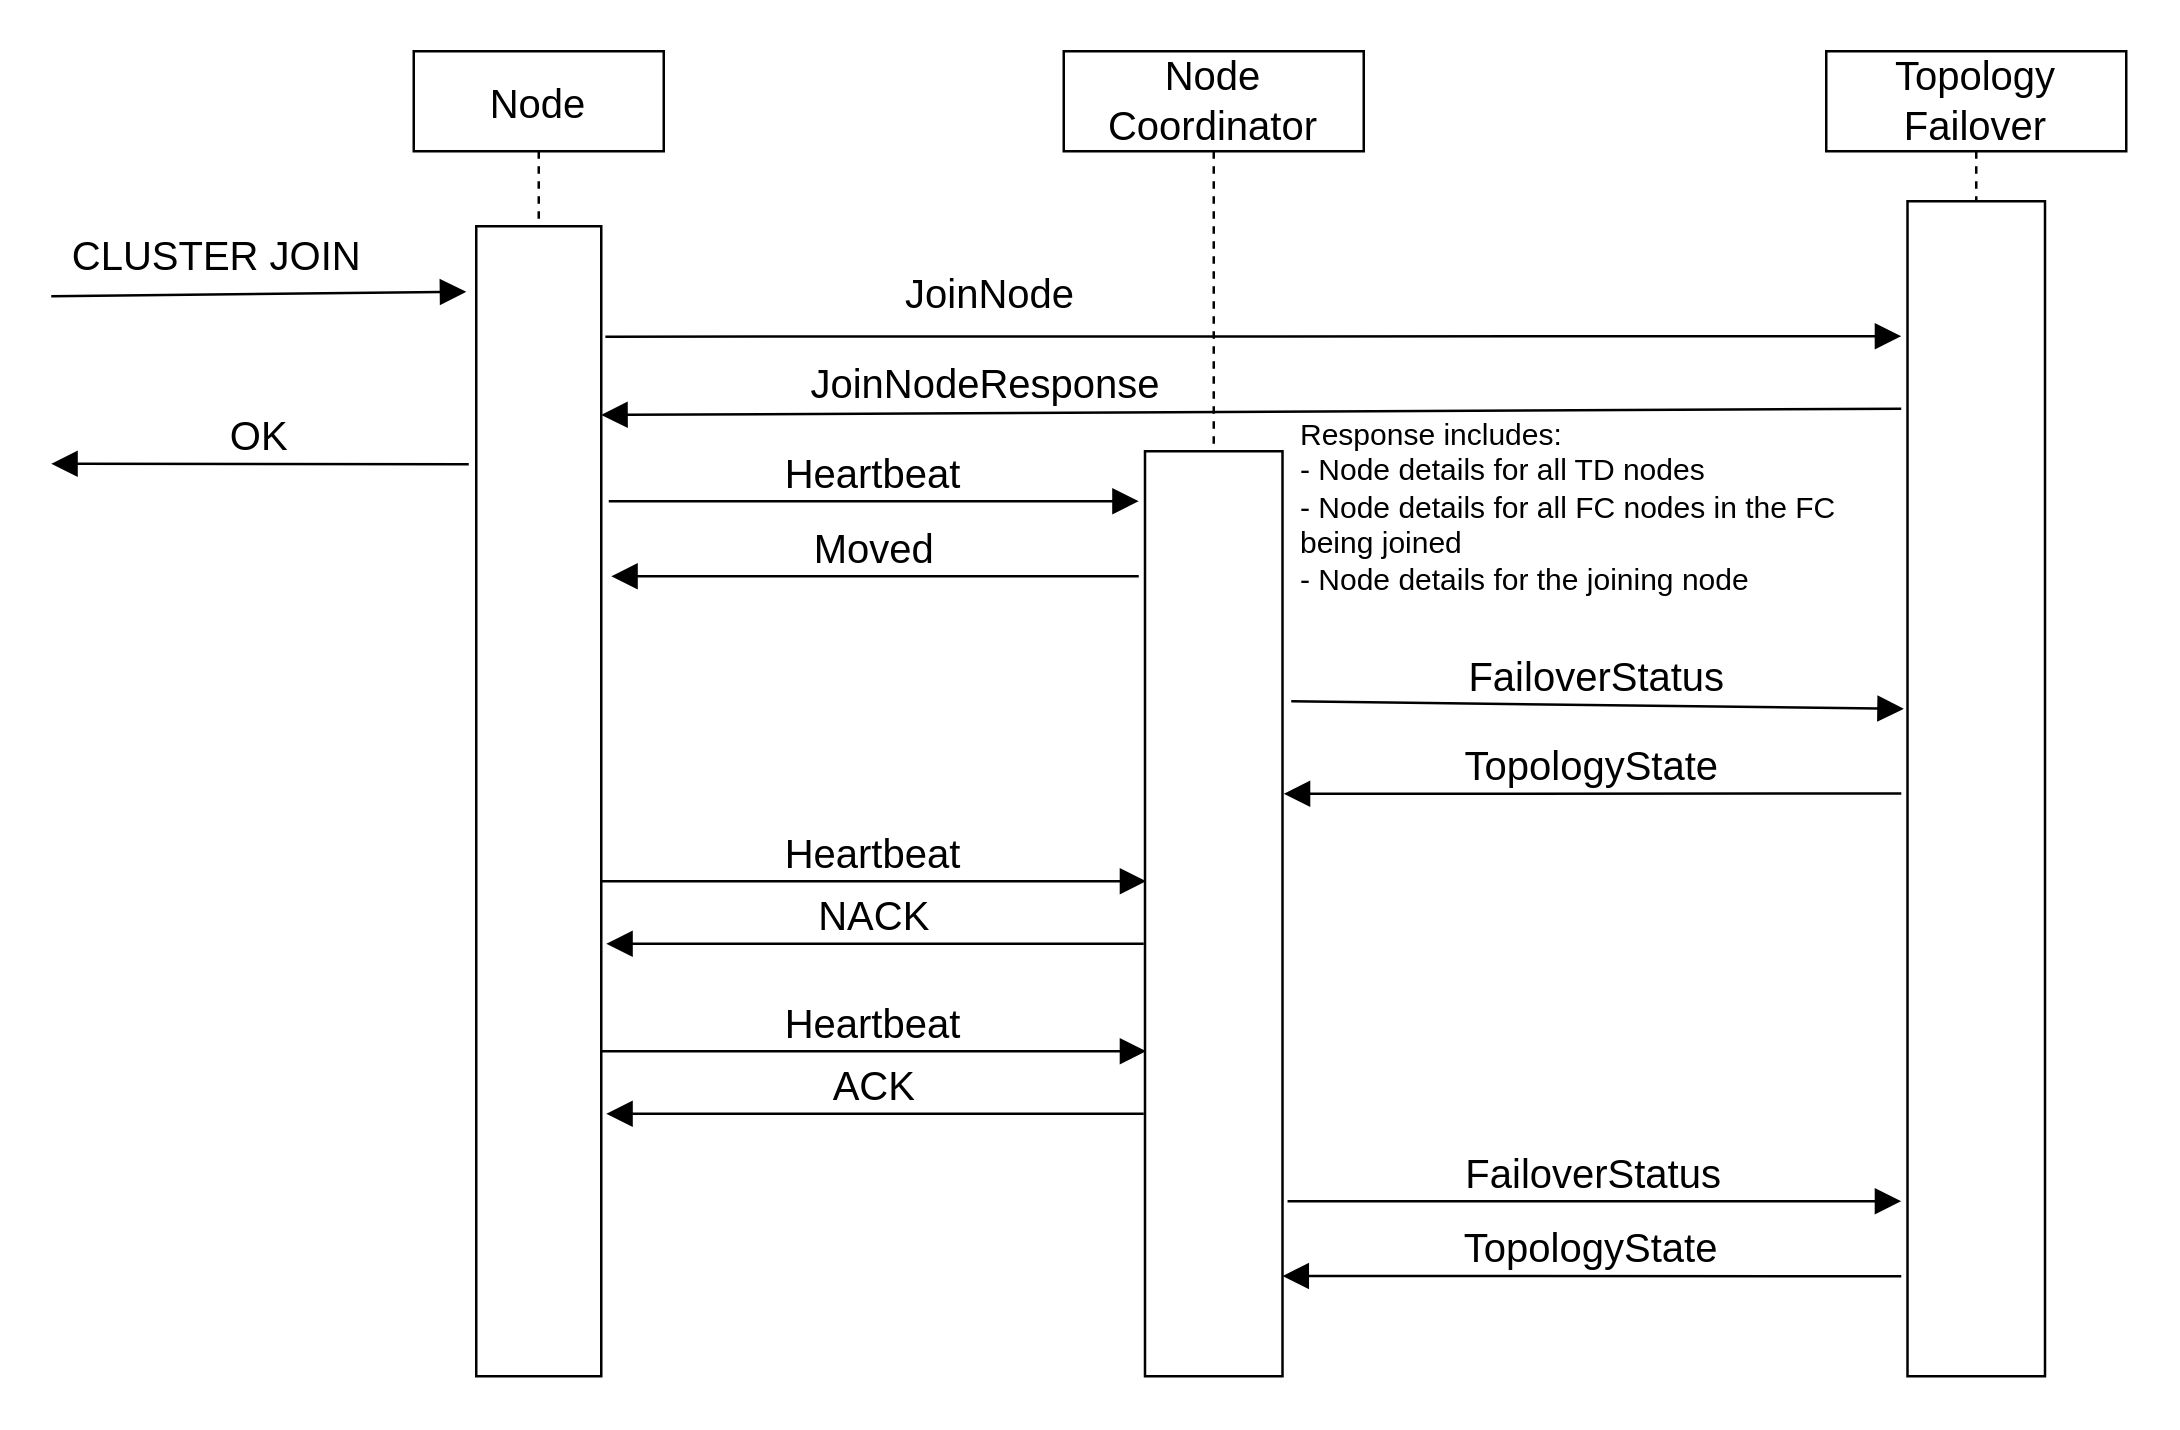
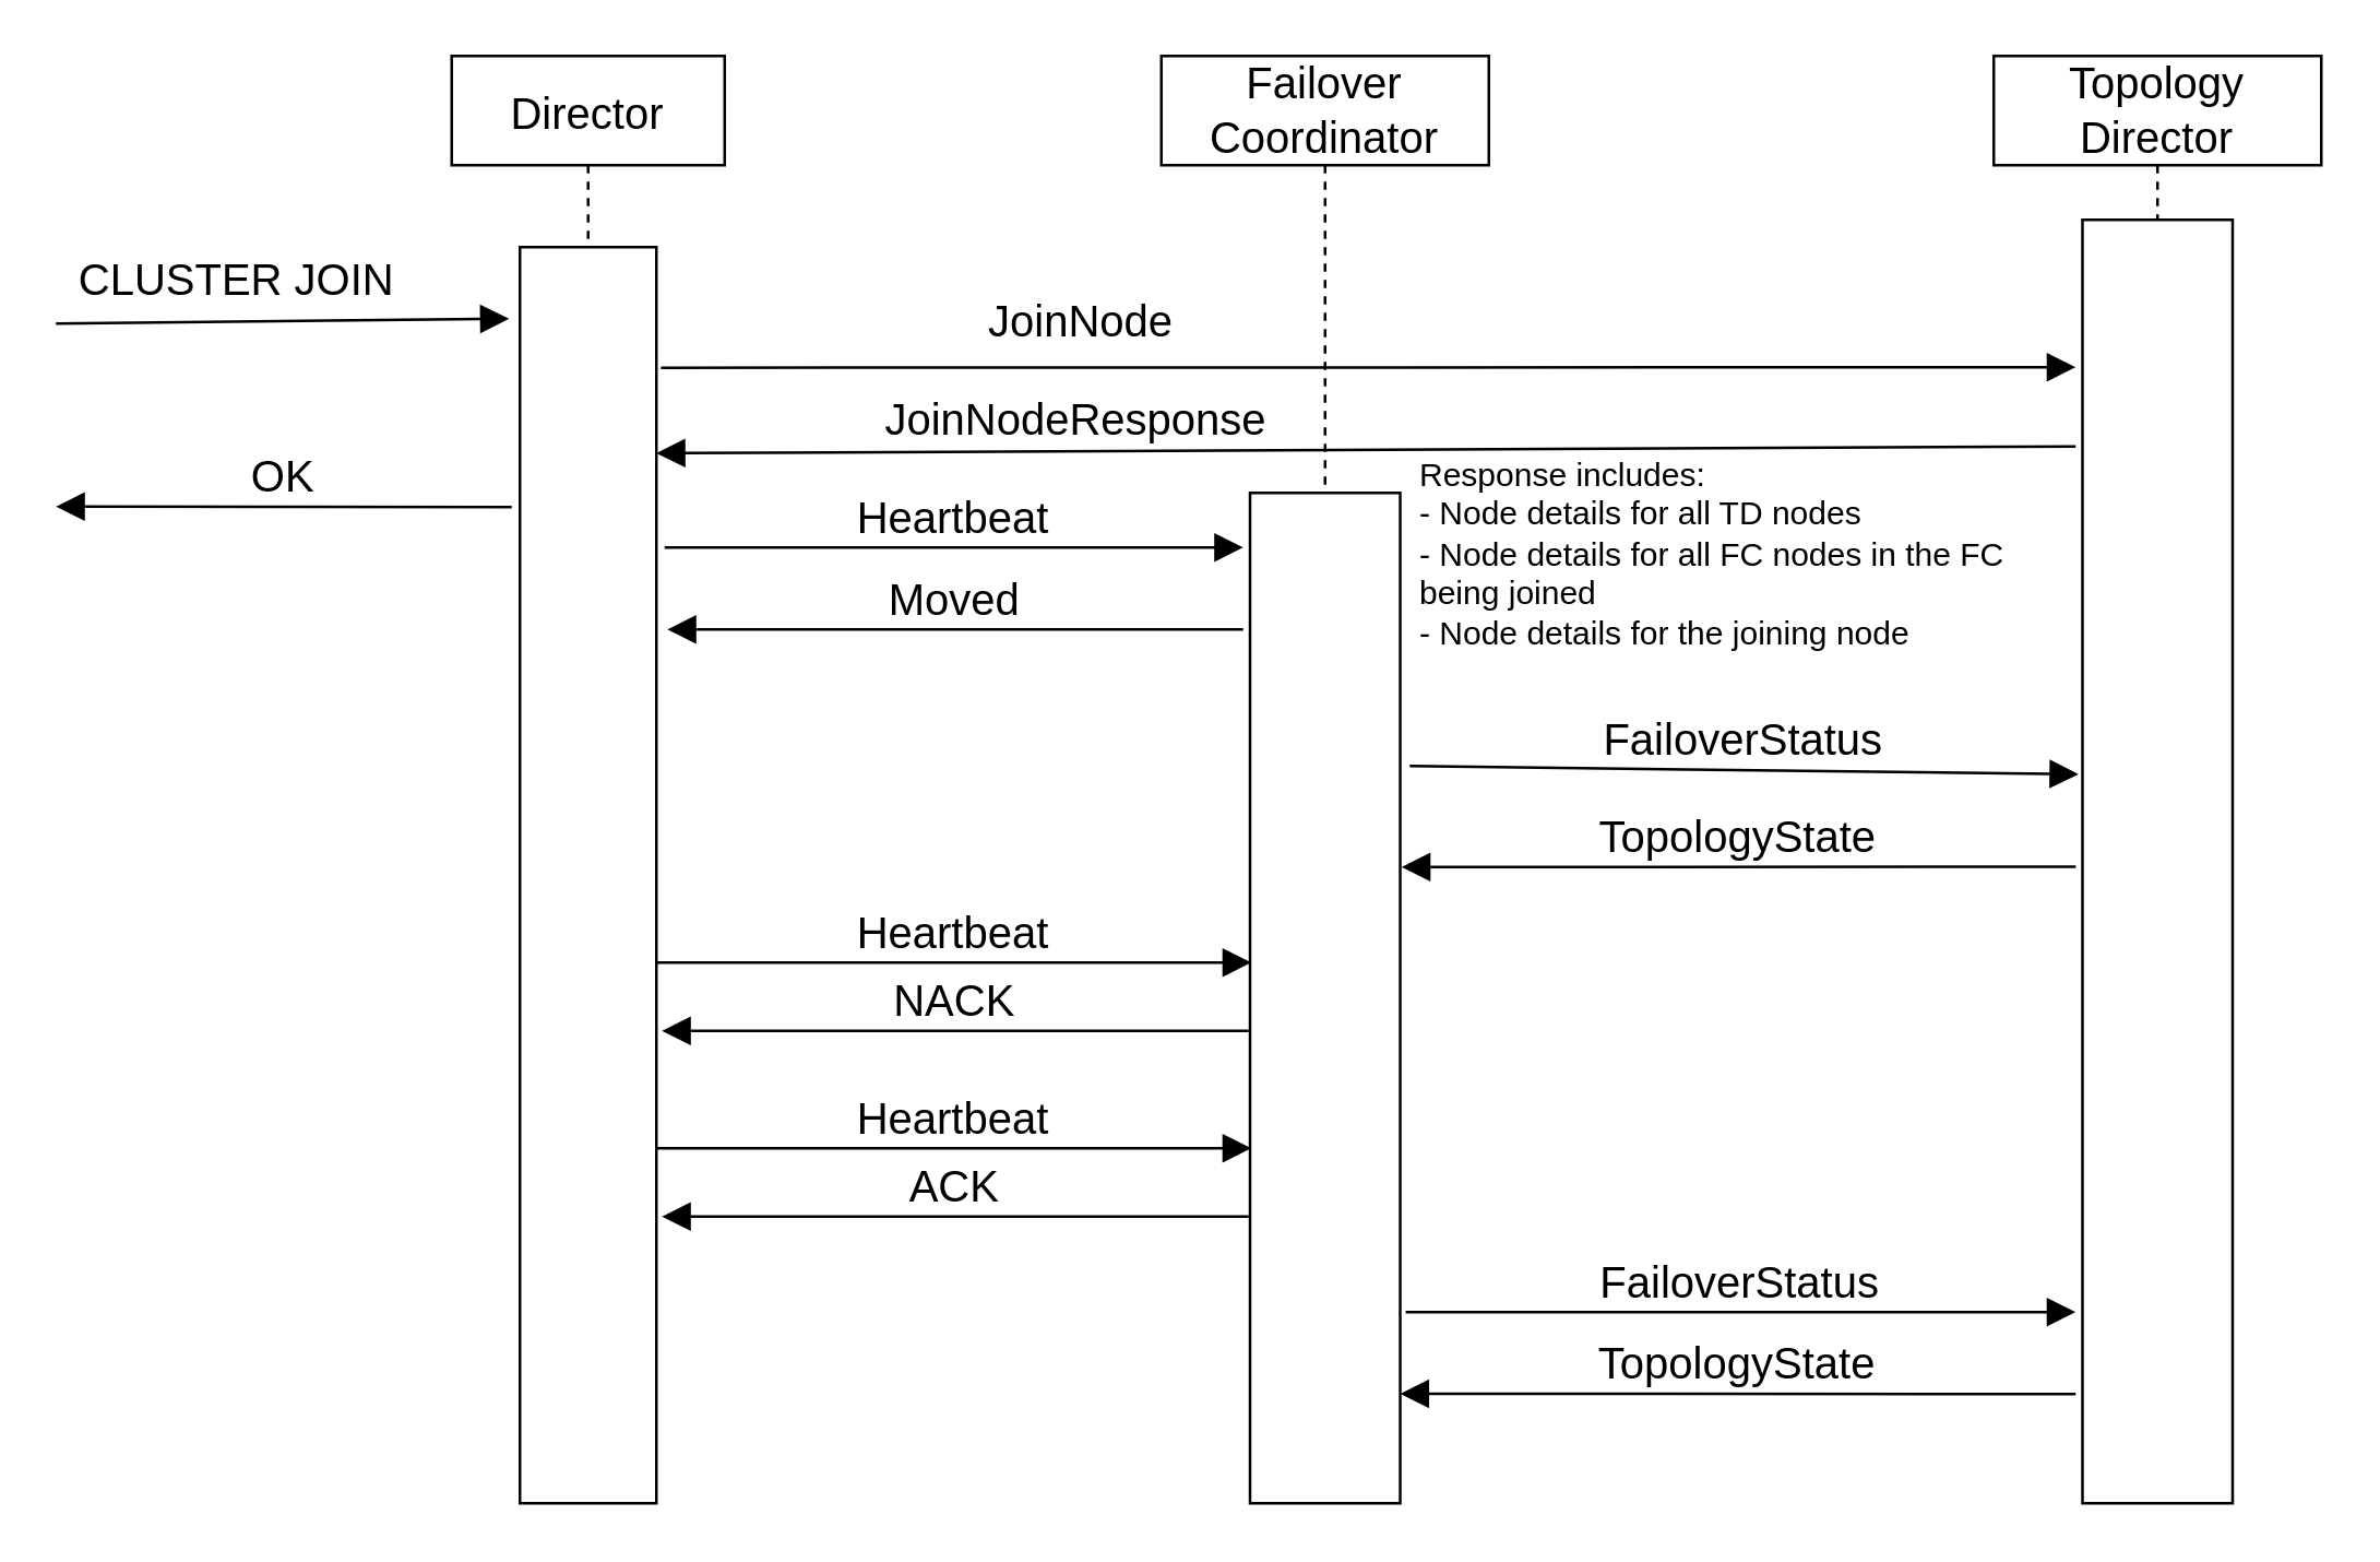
- <mxCell id="3" value="Node Coordinator" style="shape=umlLifeline;perimeter=lifelinePerimeter;container=0;collapsible=0;recursiveResize=0;rounded=0;shadow=0;strokeWidth=1;fontSize=16;whiteSpace=wrap;" parent="1" vertex="1"><mxGeometry x="425" y="20" width="120" height="200" as="geometry" /></mxCell>
+ <mxCell id="3" value="Failover Coordinator" style="shape=umlLifeline;perimeter=lifelinePerimeter;container=0;collapsible=0;recursiveResize=0;rounded=0;shadow=0;strokeWidth=1;fontSize=16;whiteSpace=wrap;" parent="1" vertex="1"><mxGeometry x="425" y="20" width="120" height="200" as="geometry" /></mxCell>
- <mxCell id="11" value="Topology Failover" style="shape=umlLifeline;perimeter=lifelinePerimeter;container=0;collapsible=0;recursiveResize=0;rounded=0;shadow=0;strokeWidth=1;fontSize=16;whiteSpace=wrap;" parent="1" vertex="1"><mxGeometry x="730" y="20" width="120" height="60" as="geometry" /></mxCell>
+ <mxCell id="11" value="Topology Director" style="shape=umlLifeline;perimeter=lifelinePerimeter;container=0;collapsible=0;recursiveResize=0;rounded=0;shadow=0;strokeWidth=1;fontSize=16;whiteSpace=wrap;" parent="1" vertex="1"><mxGeometry x="730" y="20" width="120" height="60" as="geometry" /></mxCell>
- <mxCell id="2" value="Node" style="shape=umlLifeline;perimeter=lifelinePerimeter;container=0;collapsible=0;recursiveResize=0;rounded=0;shadow=0;strokeWidth=1;fontSize=16;" parent="1" vertex="1"><mxGeometry x="165" y="20" width="100" height="97.92" as="geometry" /></mxCell>
+ <mxCell id="2" value="Director" style="shape=umlLifeline;perimeter=lifelinePerimeter;container=0;collapsible=0;recursiveResize=0;rounded=0;shadow=0;strokeWidth=1;fontSize=16;" parent="1" vertex="1"><mxGeometry x="165" y="20" width="100" height="97.92" as="geometry" /></mxCell>
